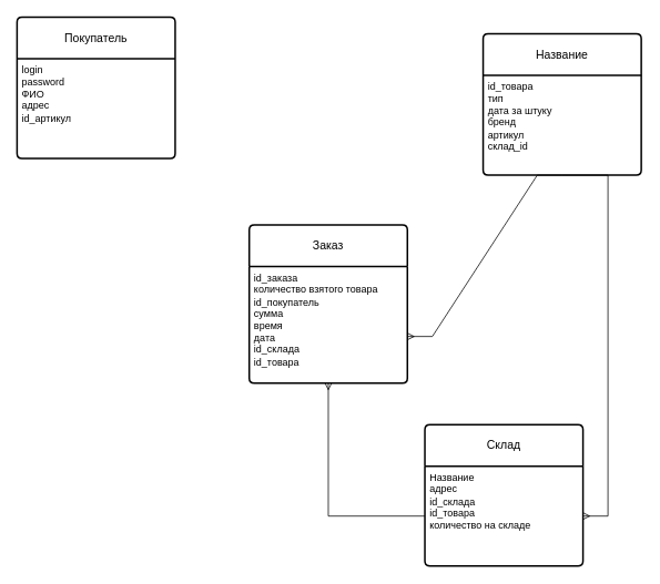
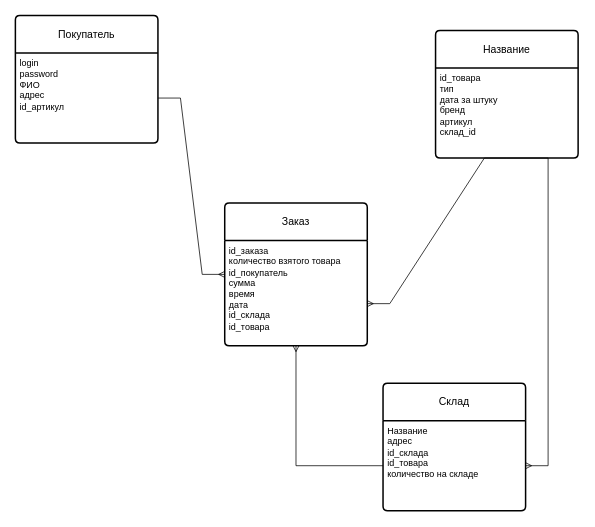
+ <mxCell id="11" value="" style="edgeStyle=entityRelationEdgeStyle;fontSize=12;html=1;endArrow=ERmany;endFill=0;rounded=0;exitX=1;exitY=0.5;exitDx=0;exitDy=0;entryX=0;entryY=0.5;entryDx=0;entryDy=0;" edge="1" parent="1" source="3" target="8"><mxGeometry width="100" height="100" relative="1" as="geometry"><mxPoint x="236" y="100" as="sourcePoint" /><mxPoint x="370" y="220" as="targetPoint" /><Array as="points"><mxPoint x="390" y="200" /><mxPoint x="370" y="210" /></Array></mxGeometry></mxCell>
